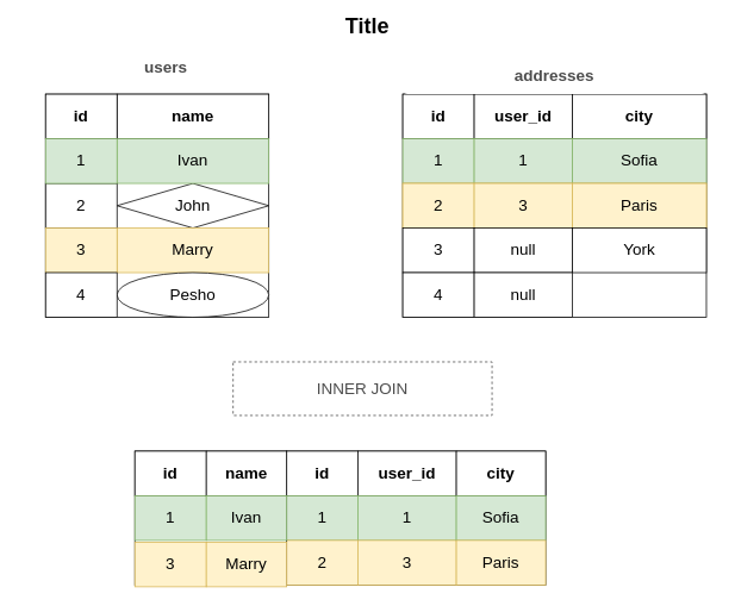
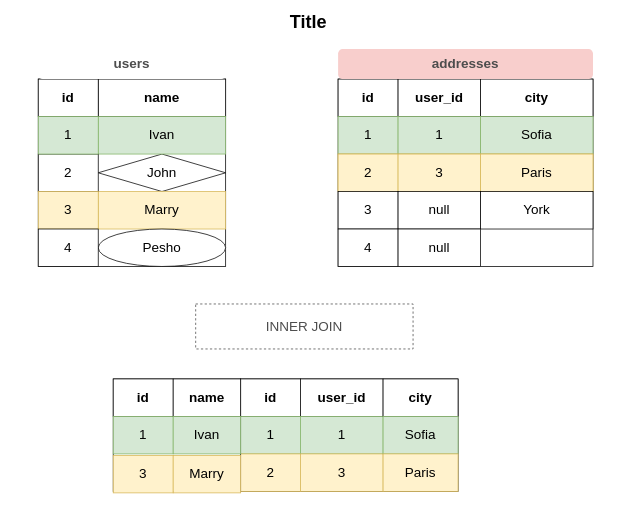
- <mxCell id="37" value="&lt;b&gt;&lt;font color=&quot;#4d4d4d&quot;&gt;users&lt;/font&gt;&lt;/b&gt;" style="rounded=1;whiteSpace=wrap;html=1;fontSize=18;strokeColor=none;" vertex="1" parent="1"><mxGeometry x="60" y="55" width="250" height="40" as="geometry" /></mxCell>
+ <mxCell id="37" value="&lt;b&gt;&lt;font color=&quot;#4d4d4d&quot;&gt;users&lt;/font&gt;&lt;/b&gt;" style="rounded=1;whiteSpace=wrap;html=1;fontSize=18;strokeColor=none;" vertex="1" parent="1"><mxGeometry x="50" y="65" width="250" height="40" as="geometry" /></mxCell>
- <mxCell id="38" value="&lt;b&gt;&lt;font color=&quot;#4d4d4d&quot;&gt;addresses&lt;/font&gt;&lt;/b&gt;" style="rounded=1;whiteSpace=wrap;html=1;fontSize=18;strokeColor=none;" vertex="1" parent="1"><mxGeometry x="450" y="65" width="340" height="40" as="geometry" /></mxCell>
+ <mxCell id="38" value="&lt;b&gt;&lt;font color=&quot;#4d4d4d&quot;&gt;addresses&lt;/font&gt;&lt;/b&gt;" style="rounded=1;whiteSpace=wrap;html=1;fontSize=18;strokeColor=none;fillColor=#f8cecc;" vertex="1" parent="1"><mxGeometry x="450" y="65" width="340" height="40" as="geometry" /></mxCell>
